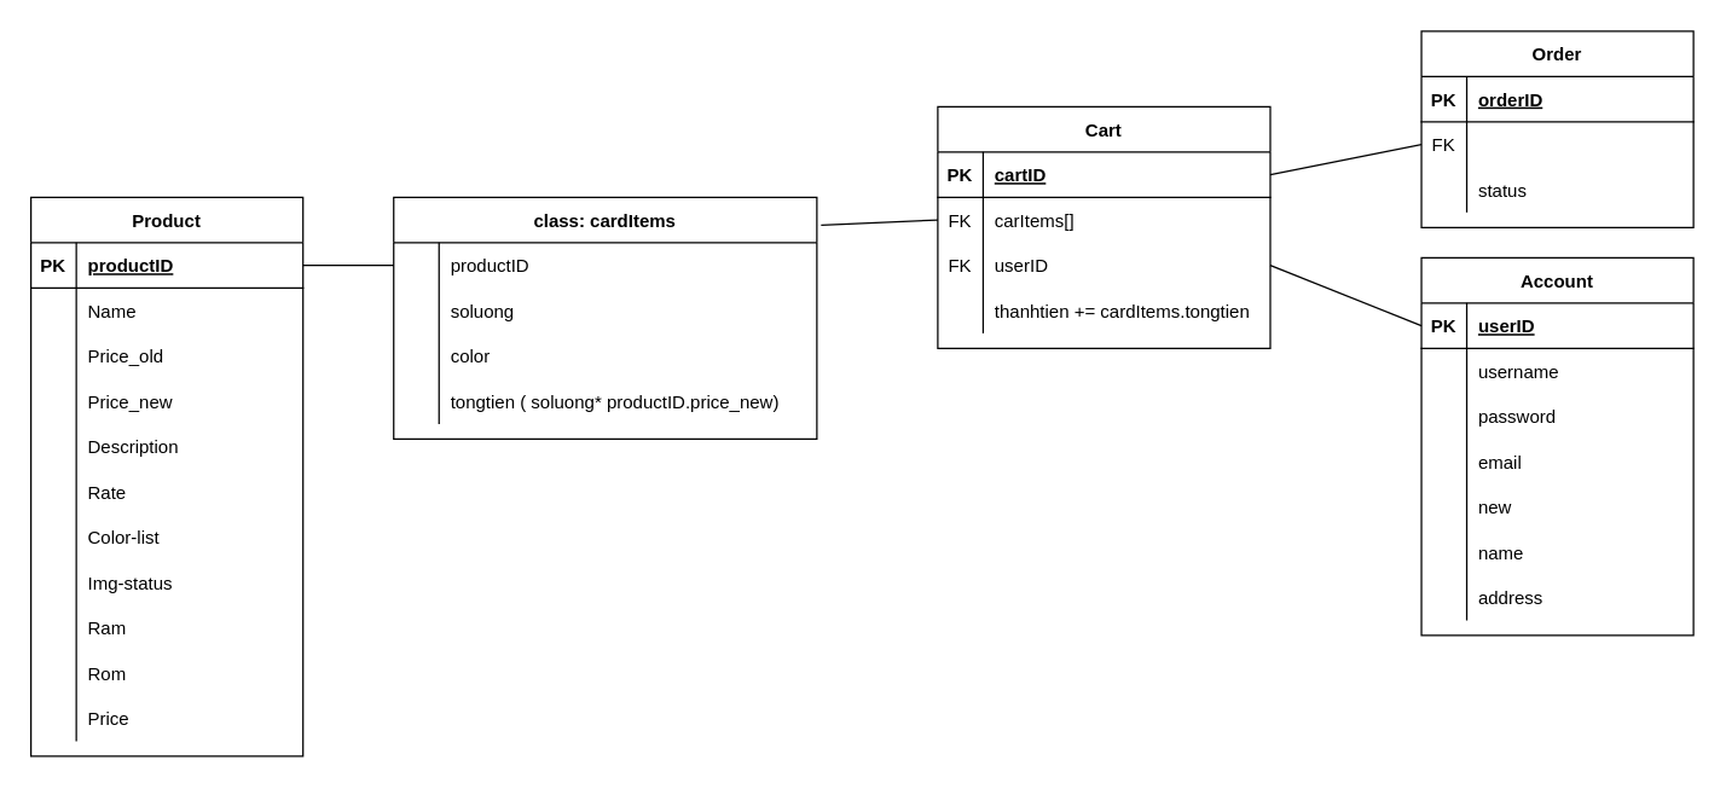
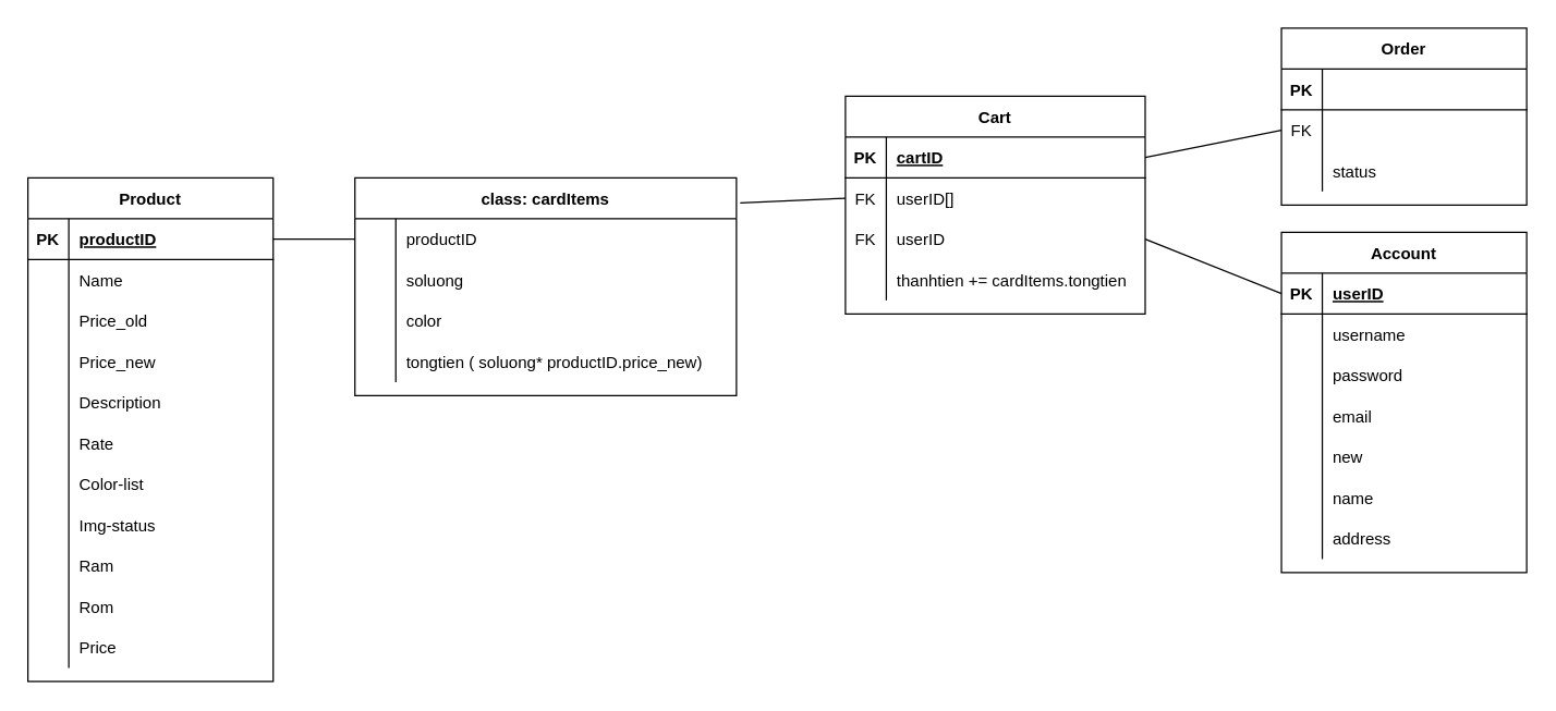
- <mxCell id="75" value="orderID" style="shape=partialRectangle;connectable=0;fillColor=none;top=0;left=0;bottom=0;right=0;align=left;spacingLeft=6;fontStyle=5;overflow=hidden;" vertex="1" parent="73"><mxGeometry x="30" width="150" height="30" as="geometry"><mxRectangle width="150" height="30" as="alternateBounds" /></mxGeometry></mxCell>
- <mxCell id="42" value="carItems[]" style="shape=partialRectangle;connectable=0;fillColor=none;top=0;left=0;bottom=0;right=0;align=left;spacingLeft=6;overflow=hidden;" vertex="1" parent="40"><mxGeometry x="30" width="190" height="30" as="geometry"><mxRectangle width="190" height="30" as="alternateBounds" /></mxGeometry></mxCell>
+ <mxCell id="42" value="userID[]" style="shape=partialRectangle;connectable=0;fillColor=none;top=0;left=0;bottom=0;right=0;align=left;spacingLeft=6;overflow=hidden;" vertex="1" parent="40"><mxGeometry x="30" width="190" height="30" as="geometry"><mxRectangle width="190" height="30" as="alternateBounds" /></mxGeometry></mxCell>
